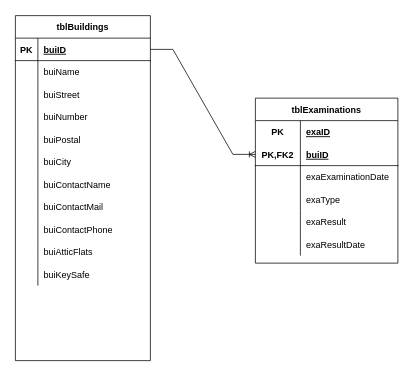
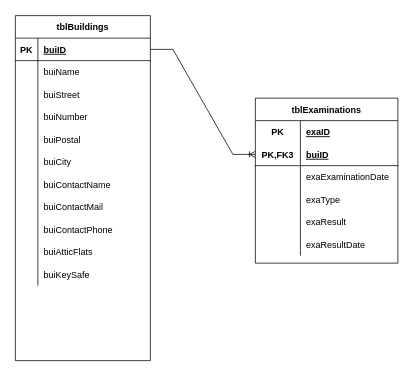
- <mxCell id="41" value="PK,FK2" style="shape=partialRectangle;connectable=0;fillColor=none;top=0;left=0;bottom=0;right=0;fontStyle=1;overflow=hidden;" parent="40" vertex="1"><mxGeometry width="60" height="30" as="geometry"><mxRectangle width="60" height="30" as="alternateBounds" /></mxGeometry></mxCell>
+ <mxCell id="41" value="PK,FK3" style="shape=partialRectangle;connectable=0;fillColor=none;top=0;left=0;bottom=0;right=0;fontStyle=1;overflow=hidden;" parent="40" vertex="1"><mxGeometry width="60" height="30" as="geometry"><mxRectangle width="60" height="30" as="alternateBounds" /></mxGeometry></mxCell>
